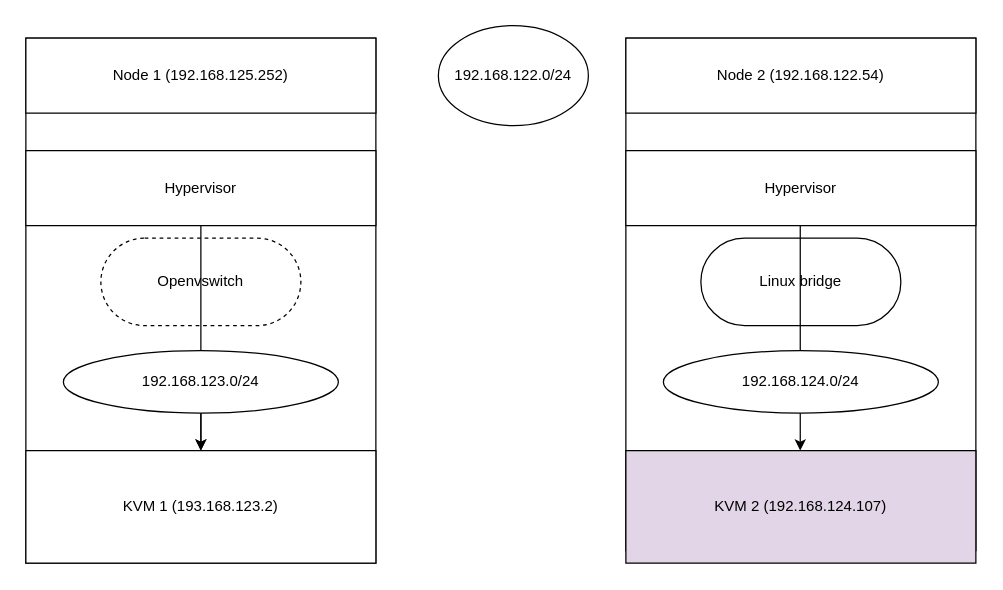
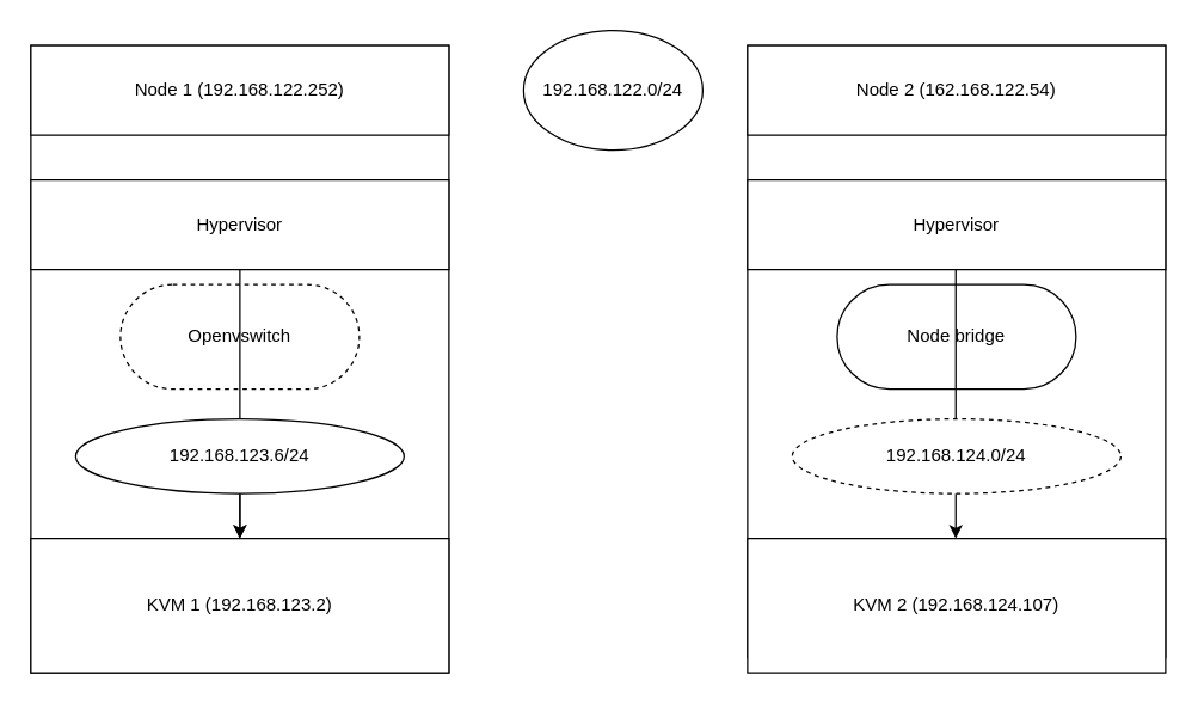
- <mxCell id="4" value="Node 1 (192.168.125.252)" style="rounded=0;whiteSpace=wrap;html=1;" vertex="1" parent="1"><mxGeometry x="20" y="30" width="280" height="60" as="geometry" /></mxCell>
+ <mxCell id="4" value="Node 1 (192.168.122.252)" style="rounded=0;whiteSpace=wrap;html=1;" vertex="1" parent="1"><mxGeometry x="20" y="30" width="280" height="60" as="geometry" /></mxCell>
- <mxCell id="5" value="Node 2 (192.168.122.54)" style="rounded=0;whiteSpace=wrap;html=1;" vertex="1" parent="1"><mxGeometry x="500" y="30" width="280" height="60" as="geometry" /></mxCell>
+ <mxCell id="5" value="Node 2 (162.168.122.54)" style="rounded=0;whiteSpace=wrap;html=1;" vertex="1" parent="1"><mxGeometry x="500" y="30" width="280" height="60" as="geometry" /></mxCell>
- <mxCell id="9" value="Linux bridge" style="rounded=1;whiteSpace=wrap;html=1;arcSize=50;" vertex="1" parent="1"><mxGeometry x="560" y="190" width="160" height="70" as="geometry" /></mxCell>
+ <mxCell id="9" value="Node bridge" style="rounded=1;whiteSpace=wrap;html=1;arcSize=50;" vertex="1" parent="1"><mxGeometry x="560" y="190" width="160" height="70" as="geometry" /></mxCell>
- <mxCell id="16" value="192.168.123.0/24" style="ellipse;whiteSpace=wrap;html=1;" vertex="1" parent="1"><mxGeometry x="50" y="280" width="220" height="50" as="geometry" /></mxCell>
+ <mxCell id="16" value="192.168.123.6/24" style="ellipse;whiteSpace=wrap;html=1;" vertex="1" parent="1"><mxGeometry x="50" y="280" width="220" height="50" as="geometry" /></mxCell>
- <mxCell id="14" value="192.168.124.0/24" style="ellipse;whiteSpace=wrap;html=1;" vertex="1" parent="1"><mxGeometry x="530" y="280" width="220" height="50" as="geometry" /></mxCell>
+ <mxCell id="14" value="192.168.124.0/24" style="ellipse;whiteSpace=wrap;html=1;dashed=1;" vertex="1" parent="1"><mxGeometry x="530" y="280" width="220" height="50" as="geometry" /></mxCell>
- <mxCell id="11" value="KVM 1 (193.168.123.2)" style="rounded=0;whiteSpace=wrap;html=1;" vertex="1" parent="1"><mxGeometry x="20" y="360" width="280" height="90" as="geometry" /></mxCell>
+ <mxCell id="11" value="KVM 1 (192.168.123.2)" style="rounded=0;whiteSpace=wrap;html=1;" vertex="1" parent="1"><mxGeometry x="20" y="360" width="280" height="90" as="geometry" /></mxCell>
- <mxCell id="12" value="KVM 2 (192.168.124.107)" style="rounded=0;whiteSpace=wrap;html=1;fillColor=#e1d5e7;" vertex="1" parent="1"><mxGeometry x="500" y="360" width="280" height="90" as="geometry" /></mxCell>
+ <mxCell id="12" value="KVM 2 (192.168.124.107)" style="rounded=0;whiteSpace=wrap;html=1;" vertex="1" parent="1"><mxGeometry x="500" y="360" width="280" height="90" as="geometry" /></mxCell>
